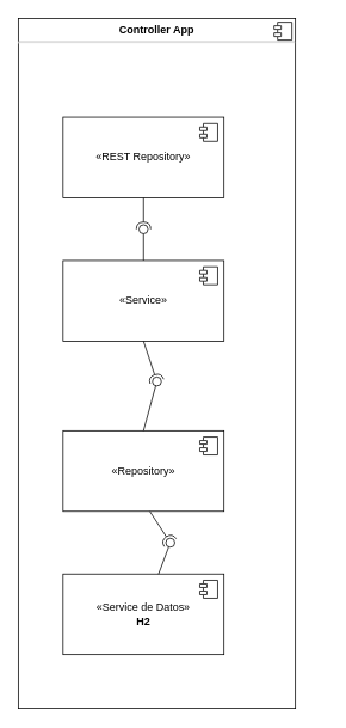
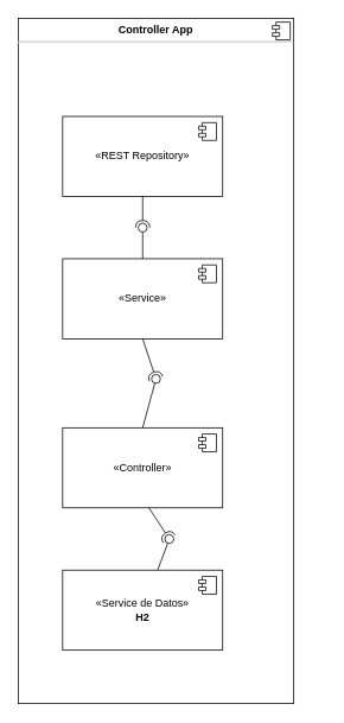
- <mxCell id="8" value="«Repository»&lt;br&gt;" style="html=1;dropTarget=0;whiteSpace=wrap;" vertex="1" parent="1"><mxGeometry x="70" y="480" width="180" height="90" as="geometry" /></mxCell>
+ <mxCell id="8" value="«Controller»&lt;br&gt;" style="html=1;dropTarget=0;whiteSpace=wrap;" vertex="1" parent="1"><mxGeometry x="70" y="480" width="180" height="90" as="geometry" /></mxCell>
